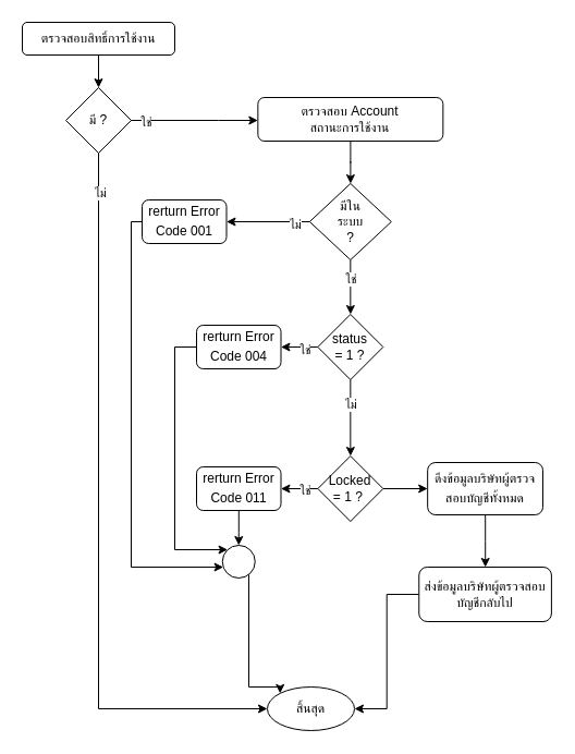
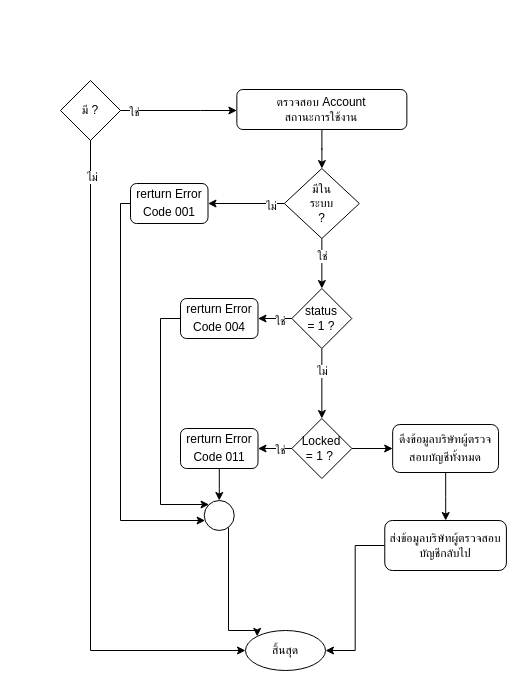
- <mxCell id="2" value="ตรวจสอบสิทธิ์การใช้งาน" style="rounded=1;whiteSpace=wrap;html=1;" vertex="1" parent="1"><mxGeometry x="20" y="20" width="140" height="30" as="geometry" /></mxCell>
- <mxCell id="4" value="" style="edgeStyle=orthogonalEdgeStyle;rounded=0;orthogonalLoop=1;jettySize=auto;html=1;" edge="1" parent="1" source="2" target="3"><mxGeometry relative="1" as="geometry" /></mxCell>
